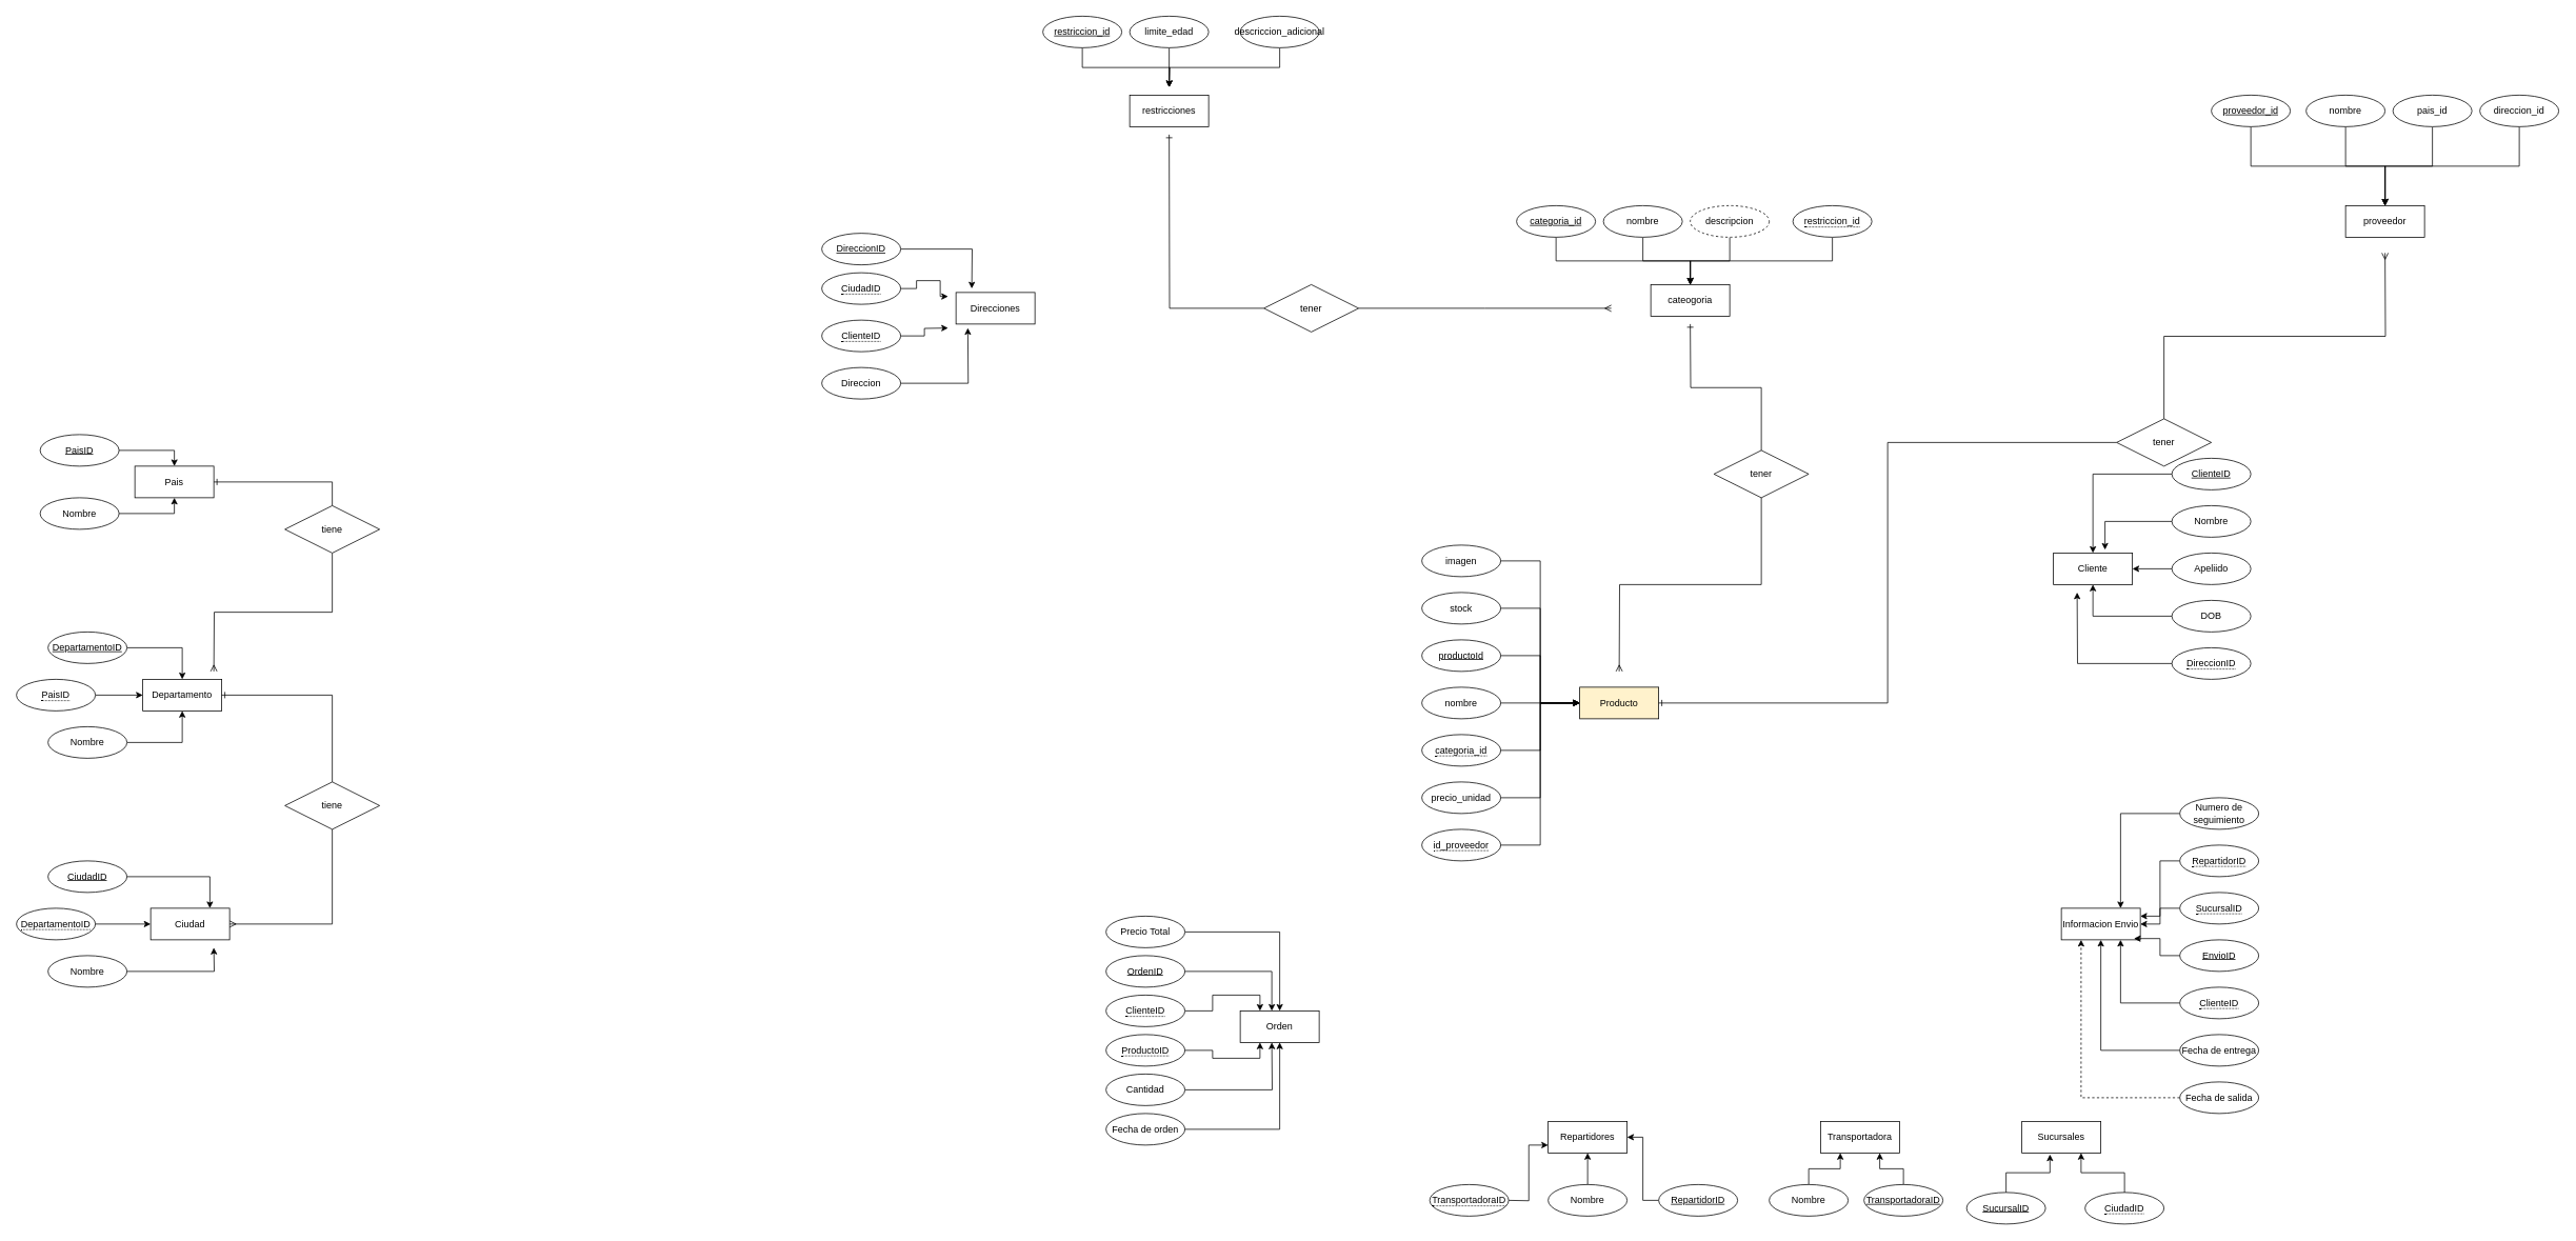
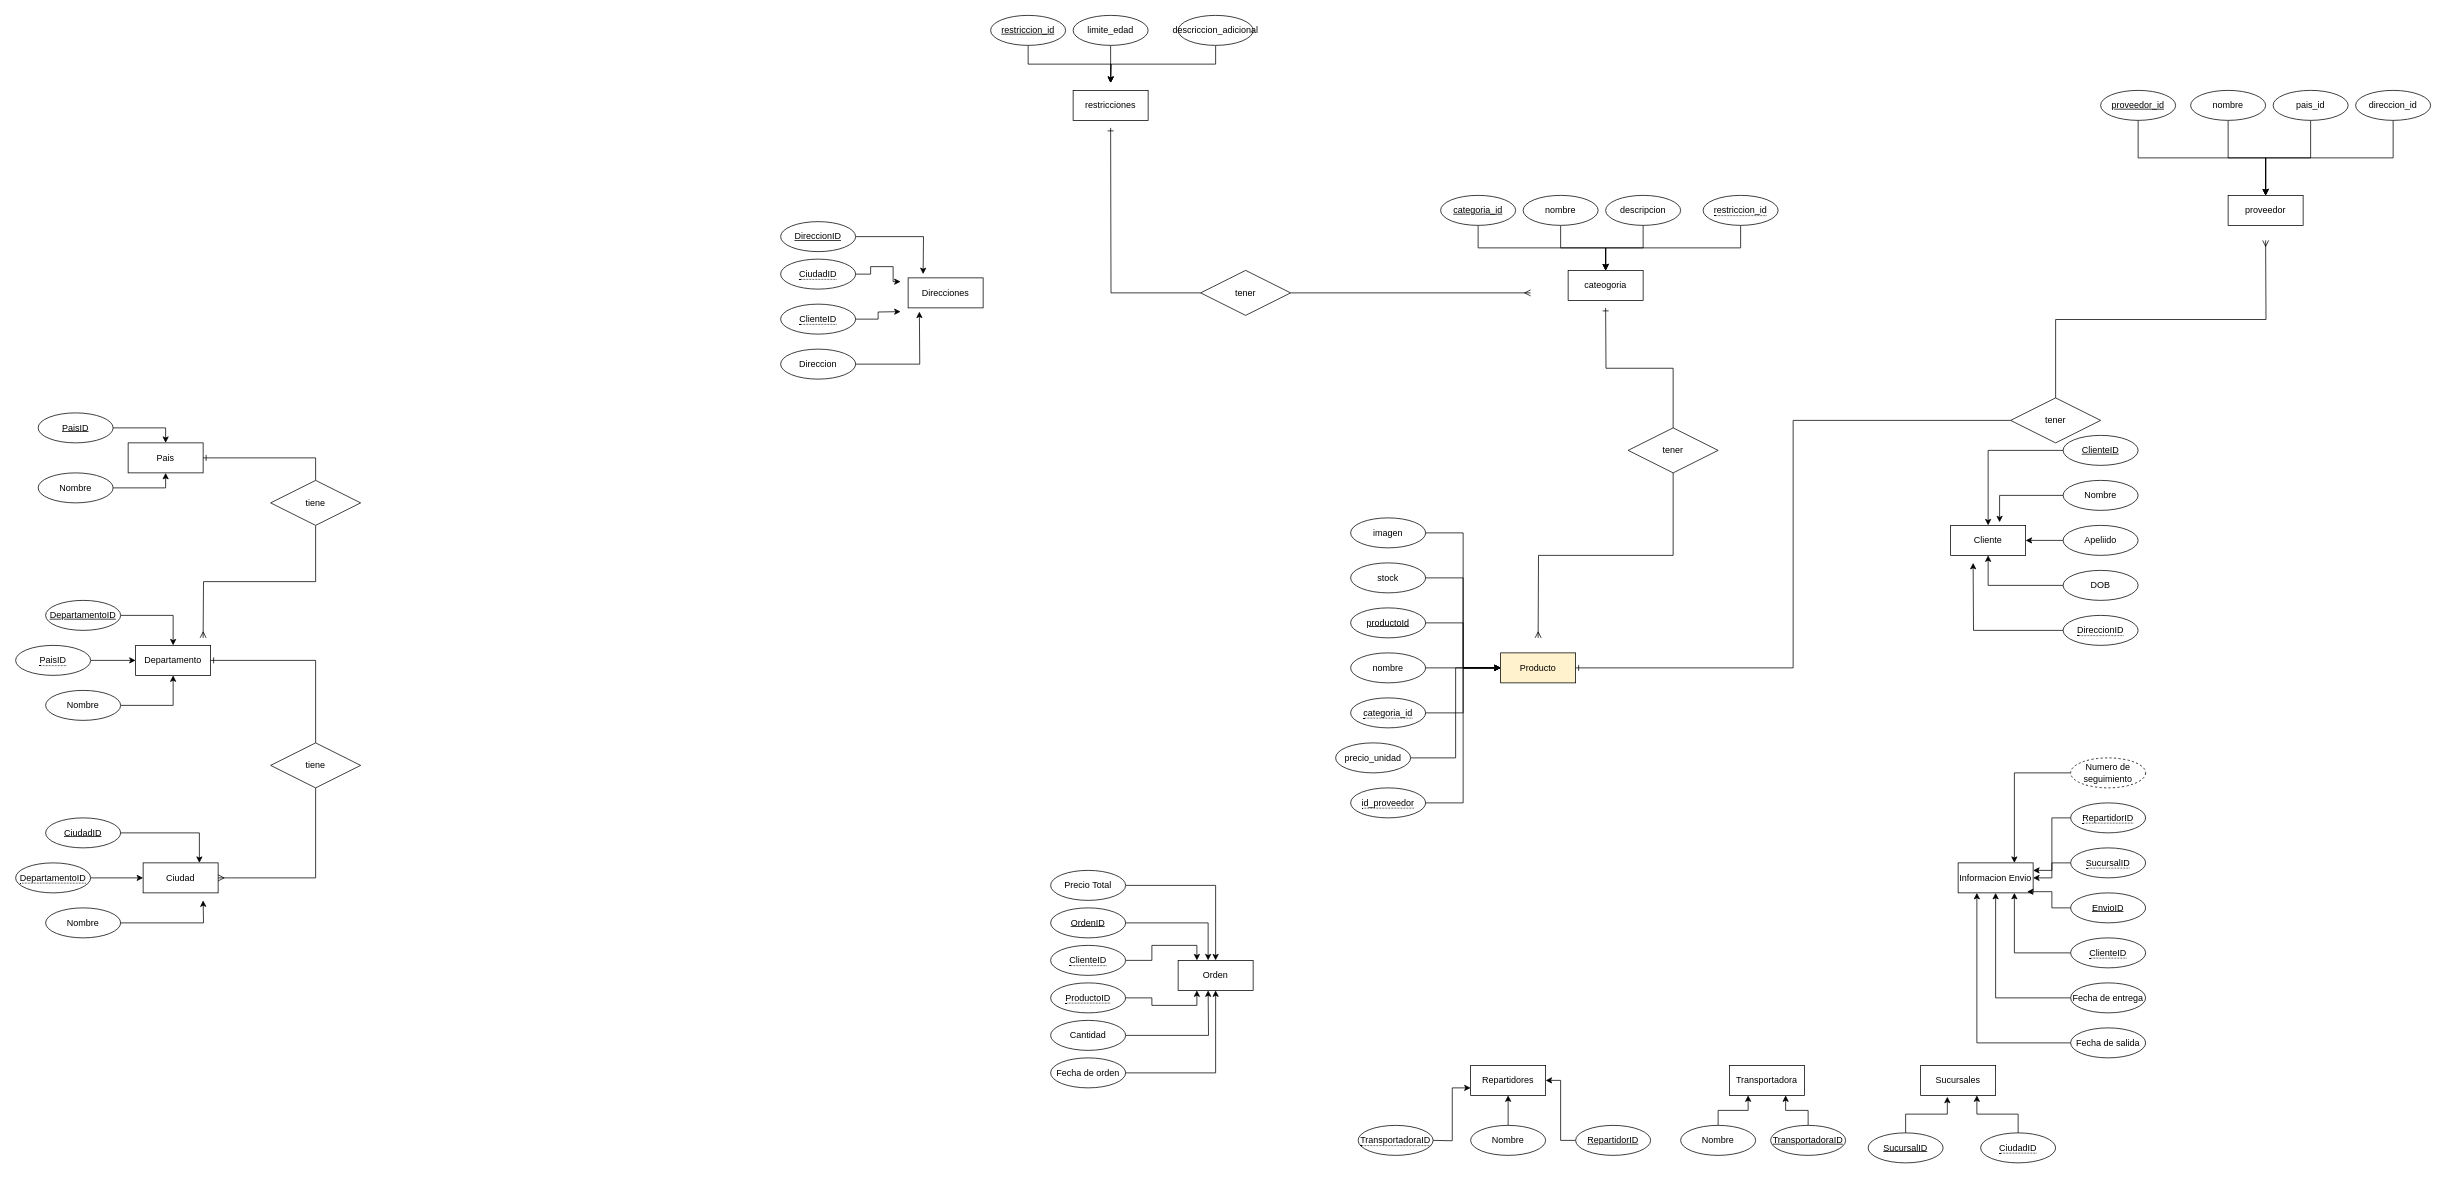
- <mxCell id="34" value="descripcion" style="ellipse;whiteSpace=wrap;html=1;align=center;dashed=1;" vertex="1" parent="1"><mxGeometry x="2140" y="260" width="100" height="40" as="geometry" /></mxCell>
+ <mxCell id="34" value="descripcion" style="ellipse;whiteSpace=wrap;html=1;align=center;" vertex="1" parent="1"><mxGeometry x="2140" y="260" width="100" height="40" as="geometry" /></mxCell>
- <mxCell id="25" value="precio_unidad" style="ellipse;whiteSpace=wrap;html=1;align=center;" vertex="1" parent="1"><mxGeometry x="1800" y="990" width="100" height="40" as="geometry" /></mxCell>
+ <mxCell id="25" value="precio_unidad" style="ellipse;whiteSpace=wrap;html=1;align=center;" vertex="1" parent="1"><mxGeometry x="1780" y="990" width="100" height="40" as="geometry" /></mxCell>
- <mxCell id="53" value="Numero de seguimiento" style="ellipse;whiteSpace=wrap;html=1;align=center;" vertex="1" parent="1"><mxGeometry x="2760" y="1010" width="100" height="40" as="geometry" /></mxCell>
+ <mxCell id="53" value="Numero de seguimiento" style="ellipse;whiteSpace=wrap;html=1;align=center;dashed=1;" vertex="1" parent="1"><mxGeometry x="2760" y="1010" width="100" height="40" as="geometry" /></mxCell>
- <mxCell id="50" style="edgeStyle=orthogonalEdgeStyle;rounded=0;orthogonalLoop=1;jettySize=auto;html=1;entryX=0.25;entryY=1;entryDx=0;entryDy=0;dashed=1;" edge="1" parent="1" source="51" target="40"><mxGeometry relative="1" as="geometry" /></mxCell>
+ <mxCell id="50" style="edgeStyle=orthogonalEdgeStyle;rounded=0;orthogonalLoop=1;jettySize=auto;html=1;entryX=0.25;entryY=1;entryDx=0;entryDy=0;" edge="1" parent="1" source="51" target="40"><mxGeometry relative="1" as="geometry" /></mxCell>
